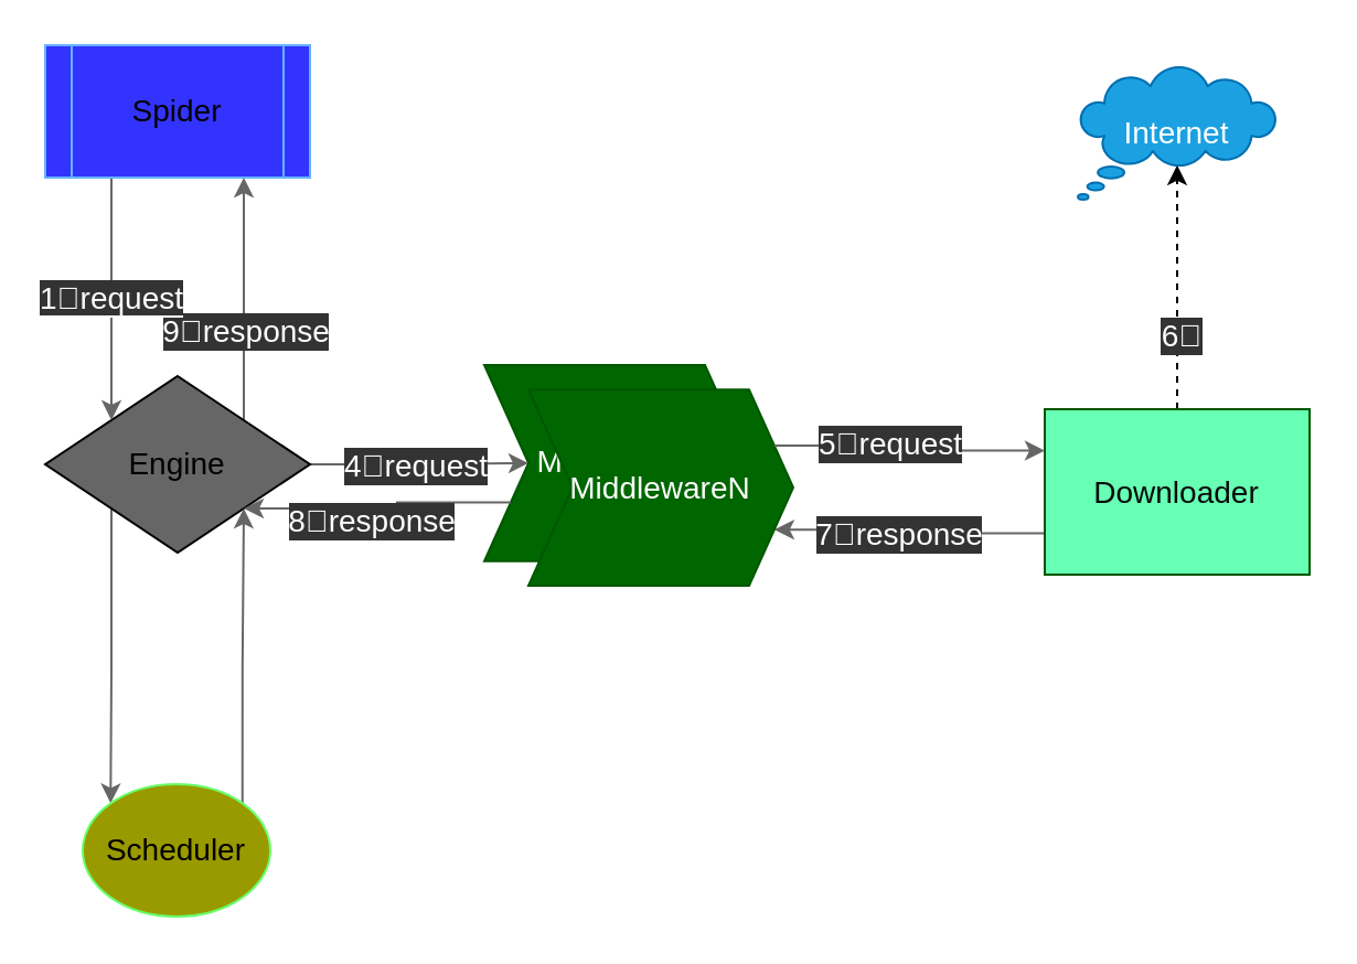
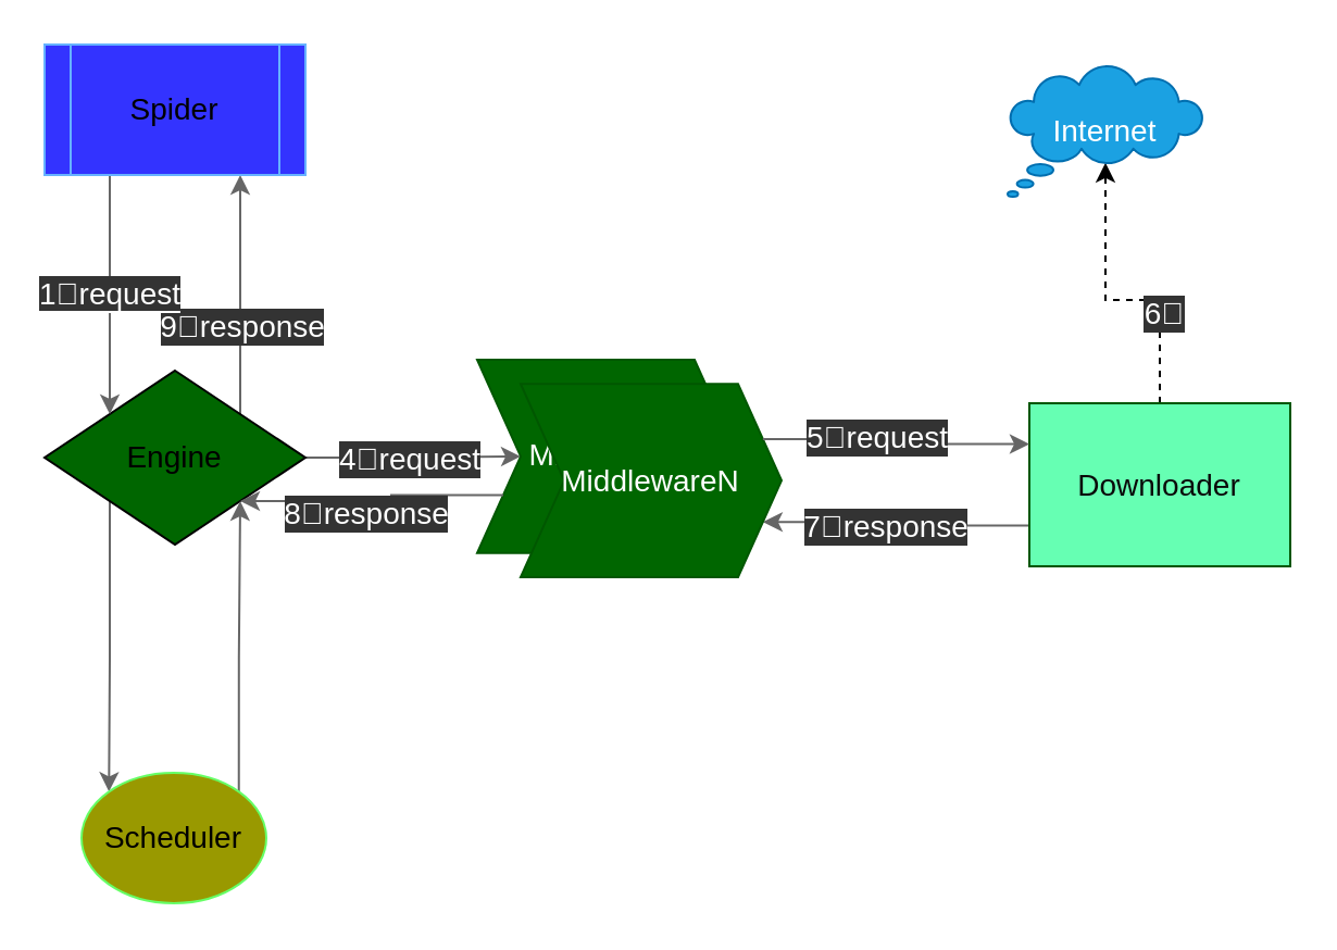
- <mxCell id="17" value="Internet" style="whiteSpace=wrap;html=1;shape=mxgraph.basic.cloud_callout;strokeColor=#006EAF;fillColor=#1ba1e2;fontColor=#ffffff;fontSize=14;" parent="1" vertex="1"><mxGeometry x="488" y="30" width="90" height="60" as="geometry" /></mxCell>
+ <mxCell id="17" value="Internet" style="whiteSpace=wrap;html=1;shape=mxgraph.basic.cloud_callout;strokeColor=#006EAF;fillColor=#1ba1e2;fontColor=#ffffff;fontSize=14;" parent="1" vertex="1"><mxGeometry x="463" y="30" width="90" height="60" as="geometry" /></mxCell>
- <mxCell id="7" value="Engine" style="rhombus;whiteSpace=wrap;html=1;fillColor=#666666;fontSize=14;" parent="1" vertex="1"><mxGeometry x="20" y="170" width="120" height="80" as="geometry" /></mxCell>
+ <mxCell id="7" value="Engine" style="rhombus;whiteSpace=wrap;html=1;fillColor=#006600;fontSize=14;" parent="1" vertex="1"><mxGeometry x="20" y="170" width="120" height="80" as="geometry" /></mxCell>
